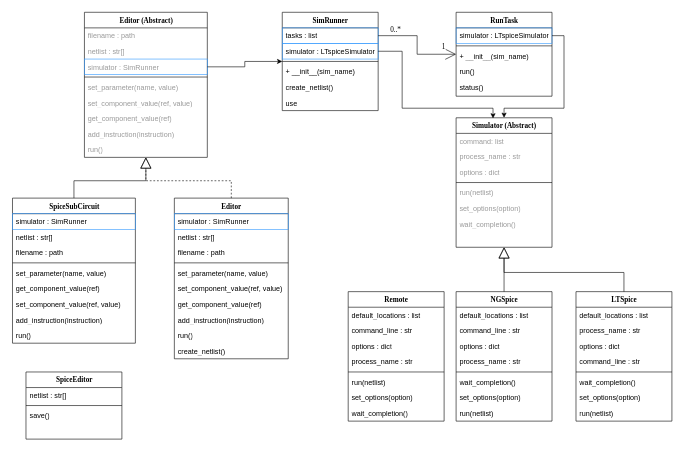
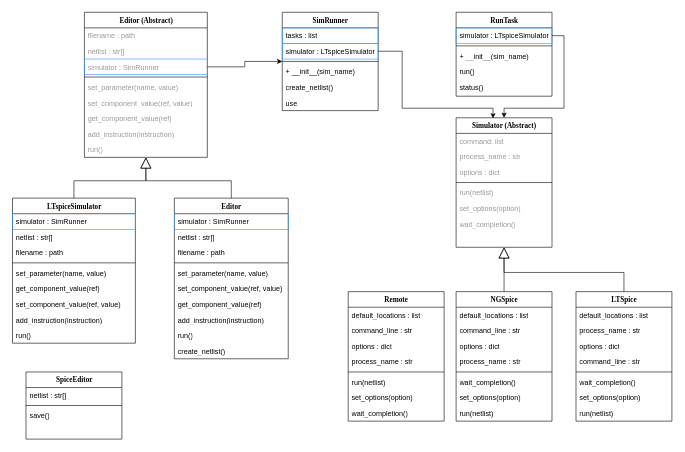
- <mxCell id="92" style="edgeStyle=orthogonalEdgeStyle;rounded=0;html=1;labelBackgroundColor=none;startArrow=none;startFill=0;startSize=8;endArrow=open;endFill=0;endSize=16;fontFamily=Verdana;fontSize=12;exitX=1;exitY=0.5;exitDx=0;exitDy=0;" parent="1" source="7" target="84" edge="1"><mxGeometry relative="1" as="geometry"><mxPoint x="860" y="660" as="sourcePoint" /><mxPoint x="1050" y="600" as="targetPoint" /></mxGeometry></mxCell>
- <mxCell id="93" value="0..*" style="text;html=1;resizable=0;points=[];align=center;verticalAlign=middle;labelBackgroundColor=#ffffff;fontSize=12;fontFamily=Verdana" parent="92" vertex="1" connectable="0"><mxGeometry x="-0.789" relative="1" as="geometry"><mxPoint x="11" y="-10" as="offset" /></mxGeometry></mxCell>
- <mxCell id="94" value="1" style="text;html=1;resizable=0;points=[];align=center;verticalAlign=middle;labelBackgroundColor=#ffffff;fontSize=12;fontFamily=Verdana" parent="92" vertex="1" connectable="0"><mxGeometry x="0.7" y="1" relative="1" as="geometry"><mxPoint x="2" y="-12" as="offset" /></mxGeometry></mxCell>
- <mxCell id="43" style="edgeStyle=orthogonalEdgeStyle;rounded=0;orthogonalLoop=1;jettySize=auto;html=1;exitX=0.5;exitY=0;exitDx=0;exitDy=0;labelBackgroundColor=none;endArrow=block;fontSize=12;fontFamily=Verdana;startArrow=none;startFill=0;startSize=8;endFill=0;endSize=16;dashed=1;" parent="1" source="44" target="13" edge="1"><mxGeometry relative="1" as="geometry" /></mxCell>
+ <mxCell id="43" style="edgeStyle=orthogonalEdgeStyle;rounded=0;orthogonalLoop=1;jettySize=auto;html=1;exitX=0.5;exitY=0;exitDx=0;exitDy=0;labelBackgroundColor=none;endArrow=block;fontSize=12;fontFamily=Verdana;startArrow=none;startFill=0;startSize=8;endFill=0;endSize=16;" parent="1" source="44" target="13" edge="1"><mxGeometry relative="1" as="geometry" /></mxCell>
- <mxCell id="33" value="SpiceSubCircuit" style="swimlane;html=1;fontStyle=1;align=center;verticalAlign=top;childLayout=stackLayout;horizontal=1;startSize=26;horizontalStack=0;resizeParent=1;resizeLast=0;collapsible=1;marginBottom=0;swimlaneFillColor=#ffffff;rounded=0;shadow=0;comic=0;labelBackgroundColor=none;strokeWidth=1;fillColor=none;fontFamily=Verdana;fontSize=12" parent="1" vertex="1"><mxGeometry x="20" y="330" width="205" height="242" as="geometry" /></mxCell>
+ <mxCell id="33" value="LTspiceSimulator" style="swimlane;html=1;fontStyle=1;align=center;verticalAlign=top;childLayout=stackLayout;horizontal=1;startSize=26;horizontalStack=0;resizeParent=1;resizeLast=0;collapsible=1;marginBottom=0;swimlaneFillColor=#ffffff;rounded=0;shadow=0;comic=0;labelBackgroundColor=none;strokeWidth=1;fillColor=none;fontFamily=Verdana;fontSize=12" parent="1" vertex="1"><mxGeometry x="20" y="330" width="205" height="242" as="geometry" /></mxCell>
